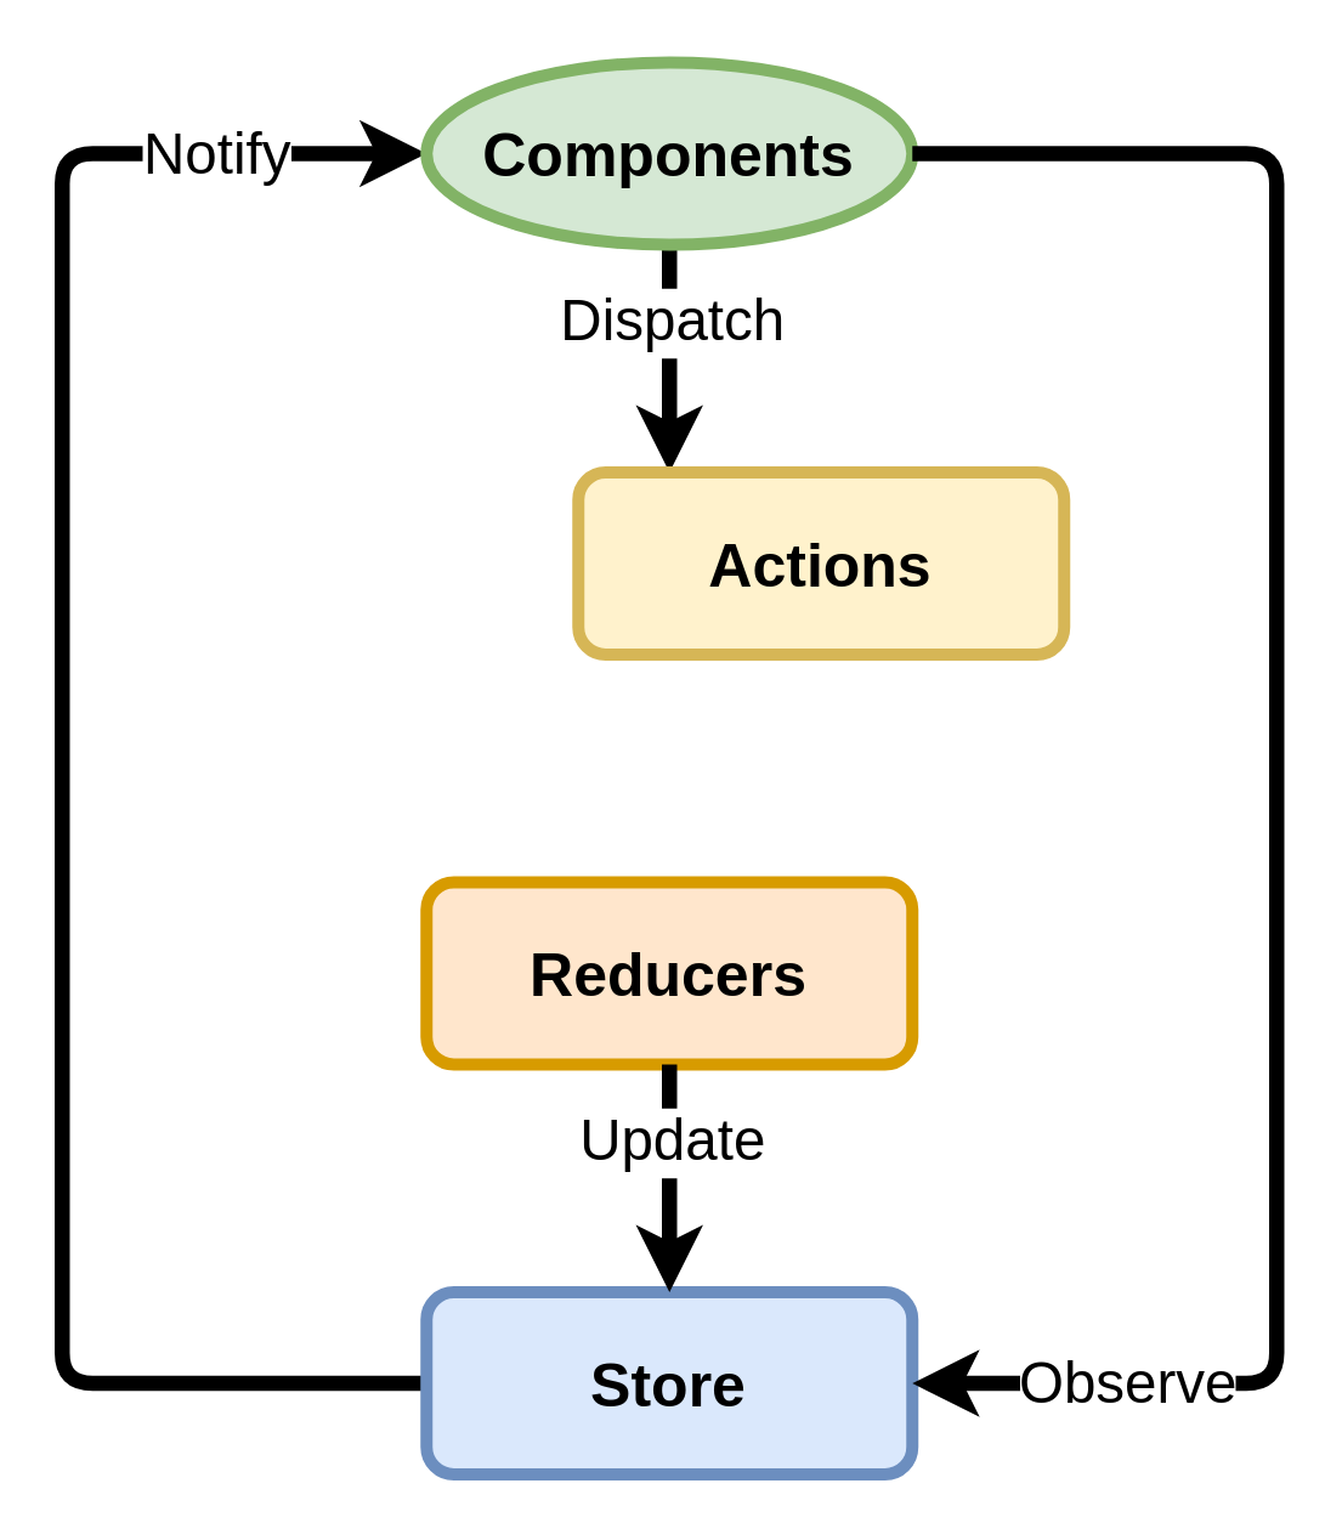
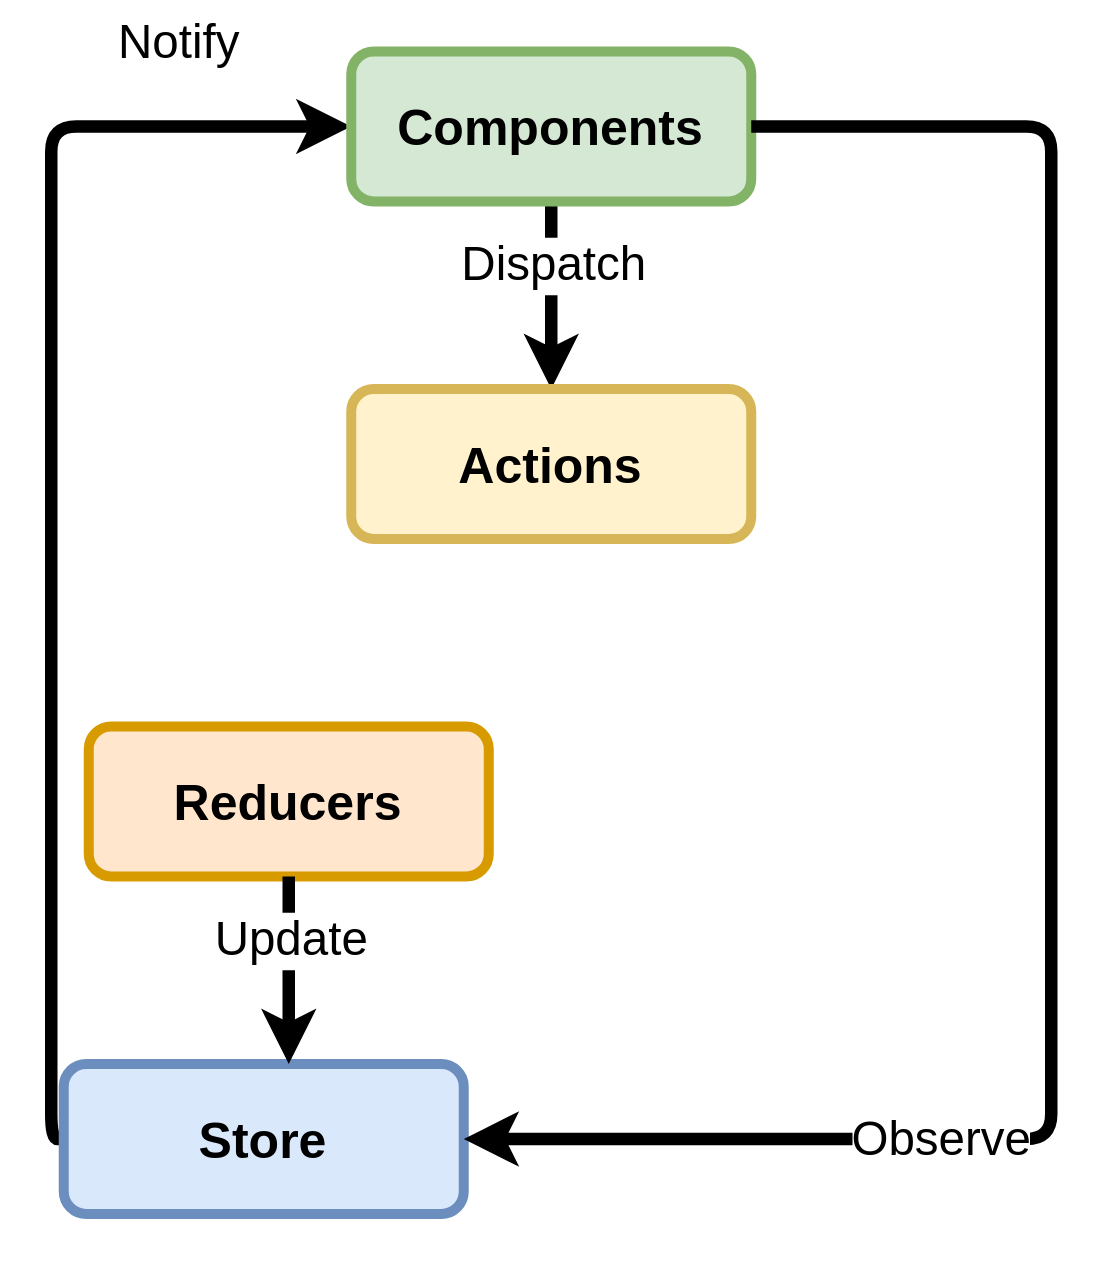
- <mxCell id="6" value="&lt;font style=&quot;font-size: 20px&quot;&gt;&lt;b&gt;Components&lt;/b&gt;&lt;/font&gt;" style="ellipse;whiteSpace=wrap;html=1;strokeWidth=4;fillColor=#d5e8d4;strokeColor=#82b366;" parent="1" vertex="1"><mxGeometry x="140" y="20" width="160" height="60" as="geometry" /></mxCell>
+ <mxCell id="6" value="&lt;font style=&quot;font-size: 20px&quot;&gt;&lt;b&gt;Components&lt;/b&gt;&lt;/font&gt;" style="rounded=1;whiteSpace=wrap;html=1;strokeWidth=4;fillColor=#d5e8d4;strokeColor=#82b366;" parent="1" vertex="1"><mxGeometry x="140" y="20" width="160" height="60" as="geometry" /></mxCell>
- <mxCell id="7" value="&lt;font style=&quot;font-size: 20px&quot;&gt;&lt;b&gt;Actions&lt;br&gt;&lt;/b&gt;&lt;/font&gt;" style="rounded=1;whiteSpace=wrap;html=1;strokeWidth=4;fillColor=#fff2cc;strokeColor=#d6b656;" parent="1" vertex="1"><mxGeometry x="190" y="155" width="160" height="60" as="geometry" /></mxCell>
+ <mxCell id="7" value="&lt;font style=&quot;font-size: 20px&quot;&gt;&lt;b&gt;Actions&lt;br&gt;&lt;/b&gt;&lt;/font&gt;" style="rounded=1;whiteSpace=wrap;html=1;strokeWidth=4;fillColor=#fff2cc;strokeColor=#d6b656;" parent="1" vertex="1"><mxGeometry x="140" y="155" width="160" height="60" as="geometry" /></mxCell>
- <mxCell id="8" value="&lt;font style=&quot;font-size: 20px&quot;&gt;&lt;b&gt;Reducers&lt;br&gt;&lt;/b&gt;&lt;/font&gt;" style="rounded=1;whiteSpace=wrap;html=1;strokeWidth=4;fillColor=#ffe6cc;strokeColor=#d79b00;" parent="1" vertex="1"><mxGeometry x="140" y="290" width="160" height="60" as="geometry" /></mxCell>
+ <mxCell id="8" value="&lt;font style=&quot;font-size: 20px&quot;&gt;&lt;b&gt;Reducers&lt;br&gt;&lt;/b&gt;&lt;/font&gt;" style="rounded=1;whiteSpace=wrap;html=1;strokeWidth=4;fillColor=#ffe6cc;strokeColor=#d79b00;" parent="1" vertex="1"><mxGeometry x="35" y="290" width="160" height="60" as="geometry" /></mxCell>
- <mxCell id="9" value="&lt;font style=&quot;font-size: 20px&quot;&gt;&lt;b&gt;Store&lt;br&gt;&lt;/b&gt;&lt;/font&gt;" style="rounded=1;whiteSpace=wrap;html=1;strokeWidth=4;fillColor=#dae8fc;strokeColor=#6c8ebf;" parent="1" vertex="1"><mxGeometry x="140" y="425" width="160" height="60" as="geometry" /></mxCell>
+ <mxCell id="9" value="&lt;font style=&quot;font-size: 20px&quot;&gt;&lt;b&gt;Store&lt;br&gt;&lt;/b&gt;&lt;/font&gt;" style="rounded=1;whiteSpace=wrap;html=1;strokeWidth=4;fillColor=#dae8fc;strokeColor=#6c8ebf;" parent="1" vertex="1"><mxGeometry x="25" y="425" width="160" height="60" as="geometry" /></mxCell>
